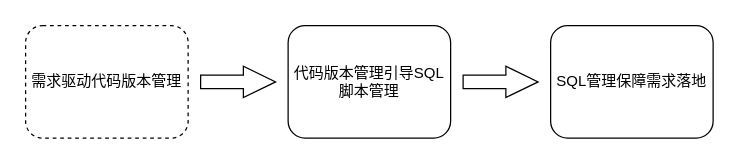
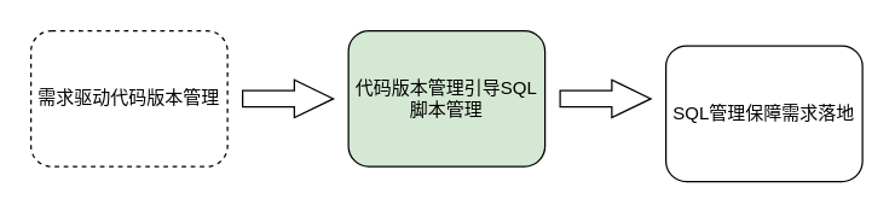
- <mxCell id="3" value="&lt;div&gt;代码版本管理引导SQL脚本管理&lt;/div&gt;" style="rounded=1;whiteSpace=wrap;html=1;" vertex="1" parent="1"><mxGeometry x="230" y="20" width="130" height="90" as="geometry" /></mxCell>
+ <mxCell id="3" value="&lt;div&gt;代码版本管理引导SQL脚本管理&lt;/div&gt;" style="rounded=1;whiteSpace=wrap;html=1;fillColor=#d5e8d4;" vertex="1" parent="1"><mxGeometry x="230" y="20" width="130" height="90" as="geometry" /></mxCell>
- <mxCell id="4" value="&lt;div&gt;SQL管理保障需求落地&lt;/div&gt;" style="rounded=1;whiteSpace=wrap;html=1;" vertex="1" parent="1"><mxGeometry x="440" y="20" width="130" height="90" as="geometry" /></mxCell>
+ <mxCell id="4" value="&lt;div&gt;SQL管理保障需求落地&lt;/div&gt;" style="rounded=1;whiteSpace=wrap;html=1;" vertex="1" parent="1"><mxGeometry x="440" y="30" width="130" height="90" as="geometry" /></mxCell>
